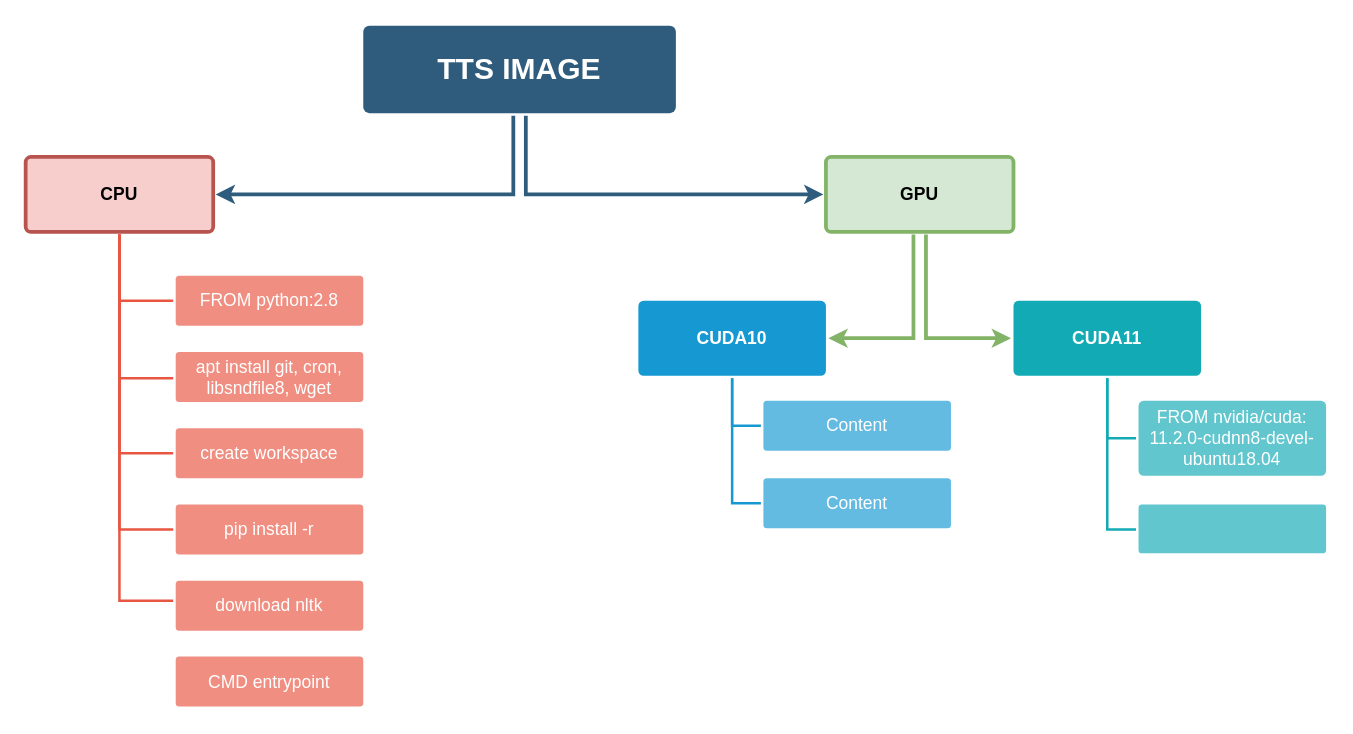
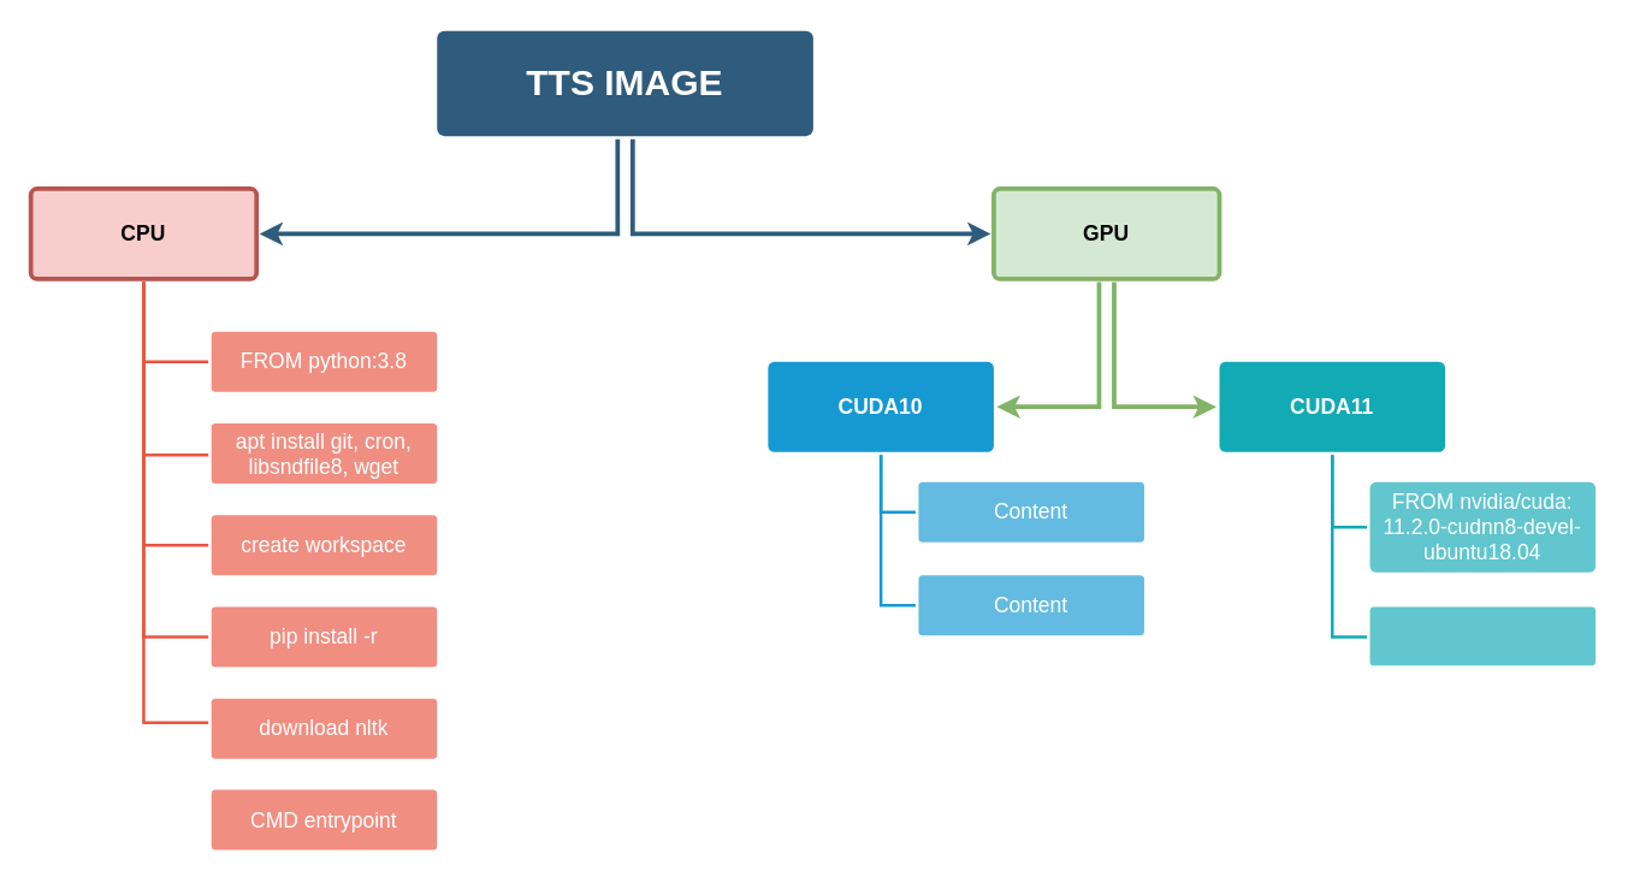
- <mxCell id="9" value="FROM python:2.8" style="rounded=1;whiteSpace=wrap;html=1;shadow=0;labelBackgroundColor=none;strokeColor=none;strokeWidth=3;fillColor=#f08e81;fontFamily=Helvetica;fontSize=14;fontColor=#FFFFFF;align=center;spacing=5;fontStyle=0;arcSize=7;perimeterSpacing=2;" parent="1" vertex="1"><mxGeometry x="140" y="220" width="150" height="40" as="geometry" /></mxCell>
+ <mxCell id="9" value="FROM python:3.8" style="rounded=1;whiteSpace=wrap;html=1;shadow=0;labelBackgroundColor=none;strokeColor=none;strokeWidth=3;fillColor=#f08e81;fontFamily=Helvetica;fontSize=14;fontColor=#FFFFFF;align=center;spacing=5;fontStyle=0;arcSize=7;perimeterSpacing=2;" parent="1" vertex="1"><mxGeometry x="140" y="220" width="150" height="40" as="geometry" /></mxCell>
